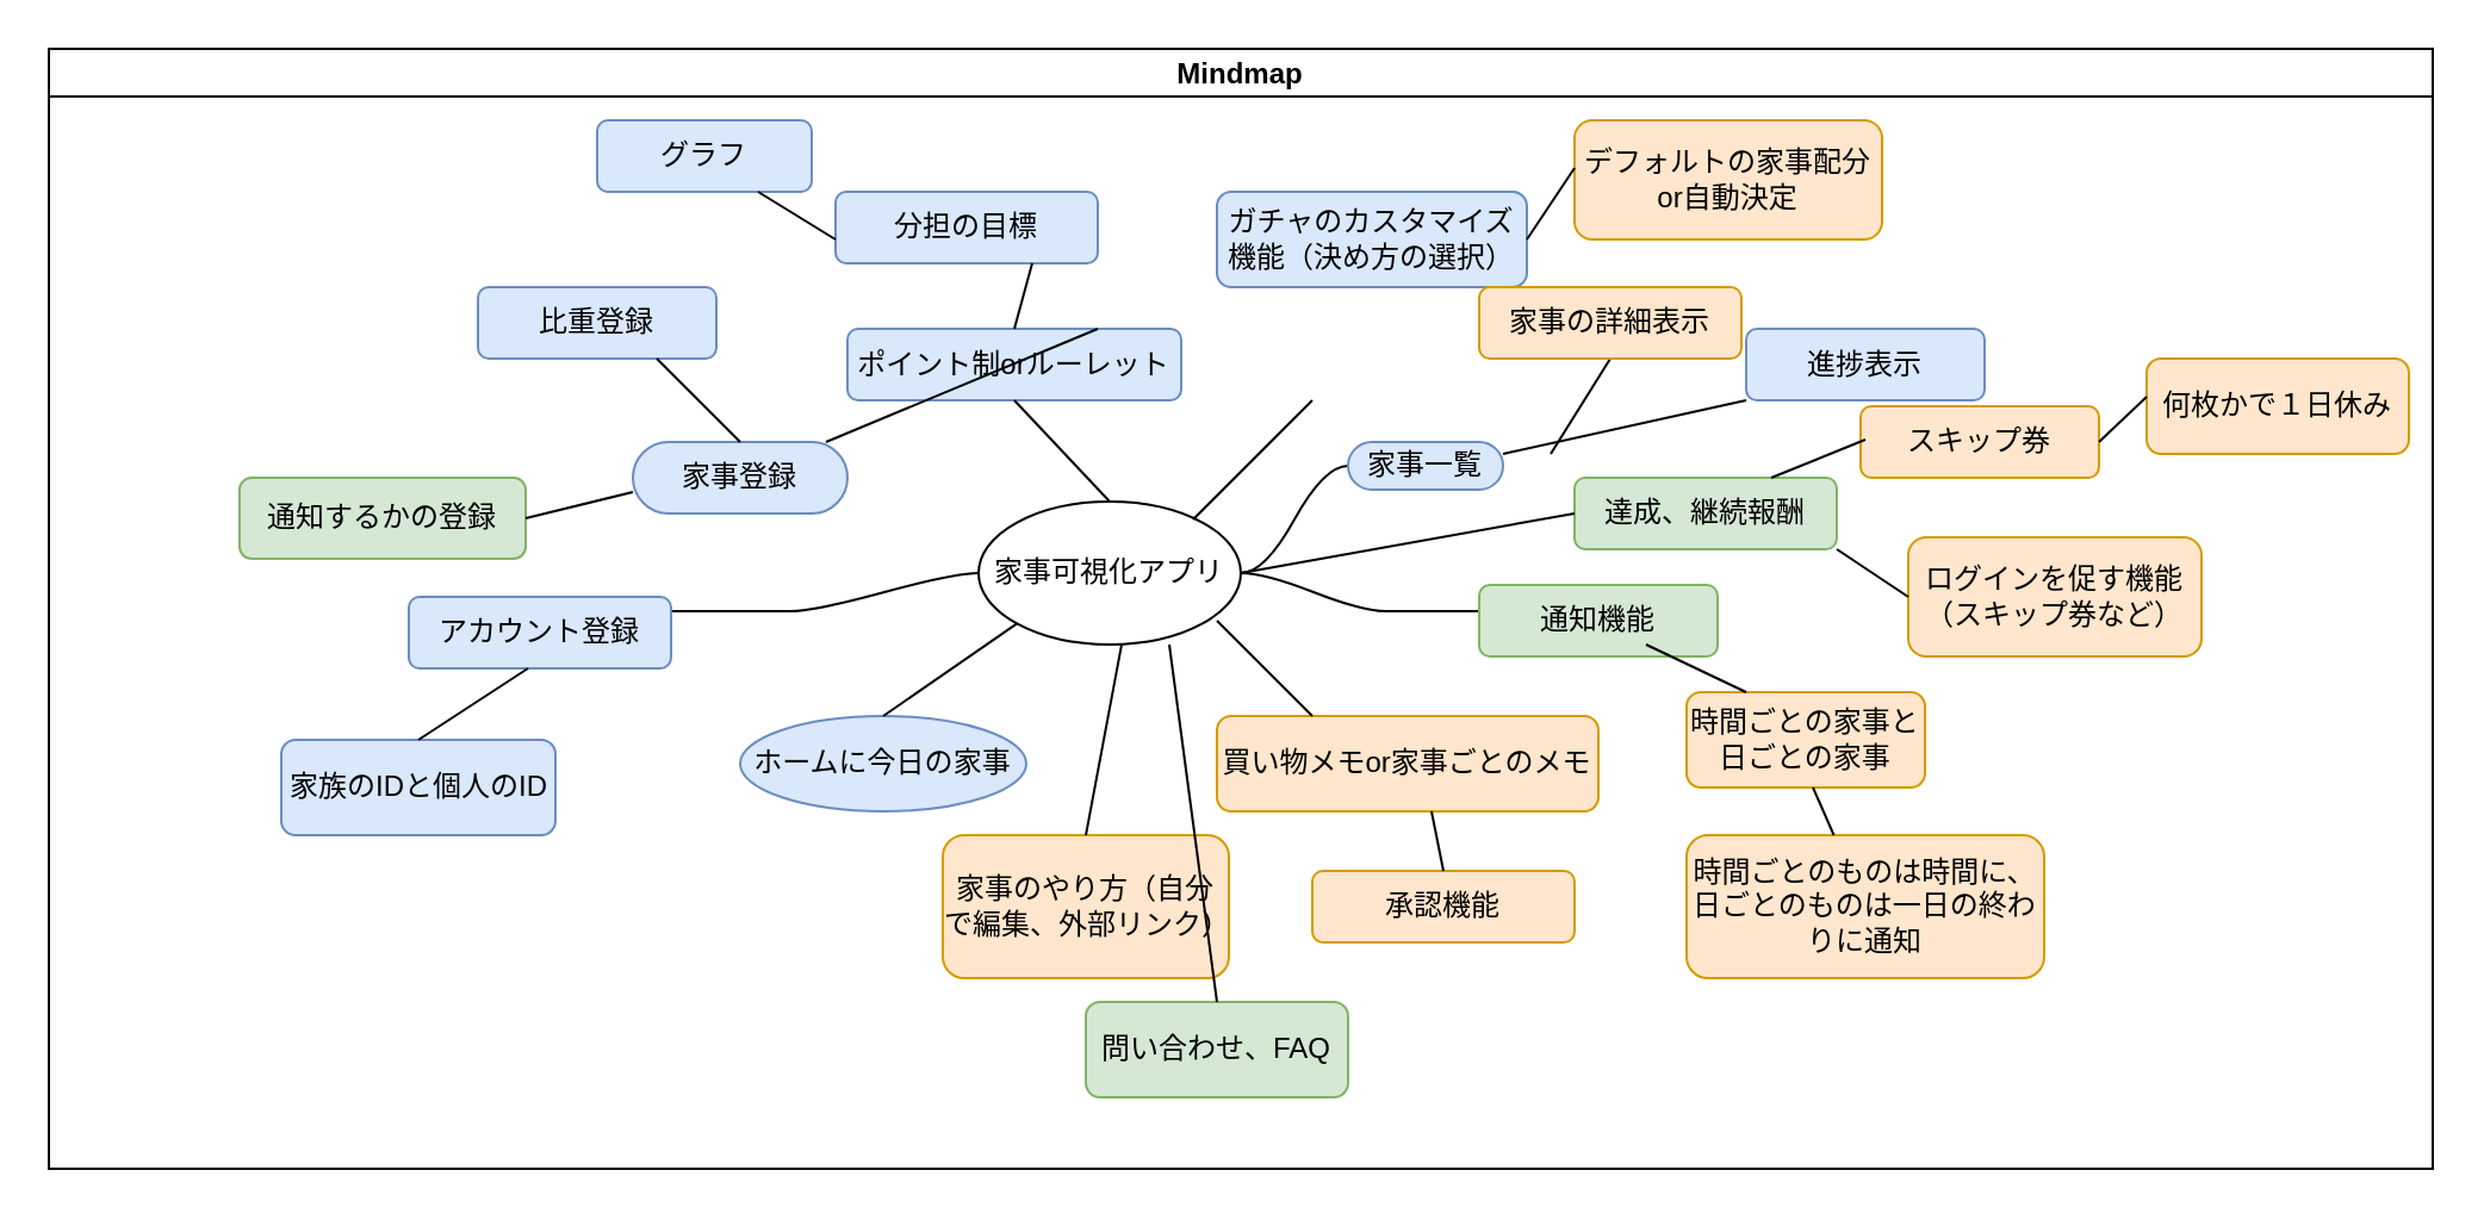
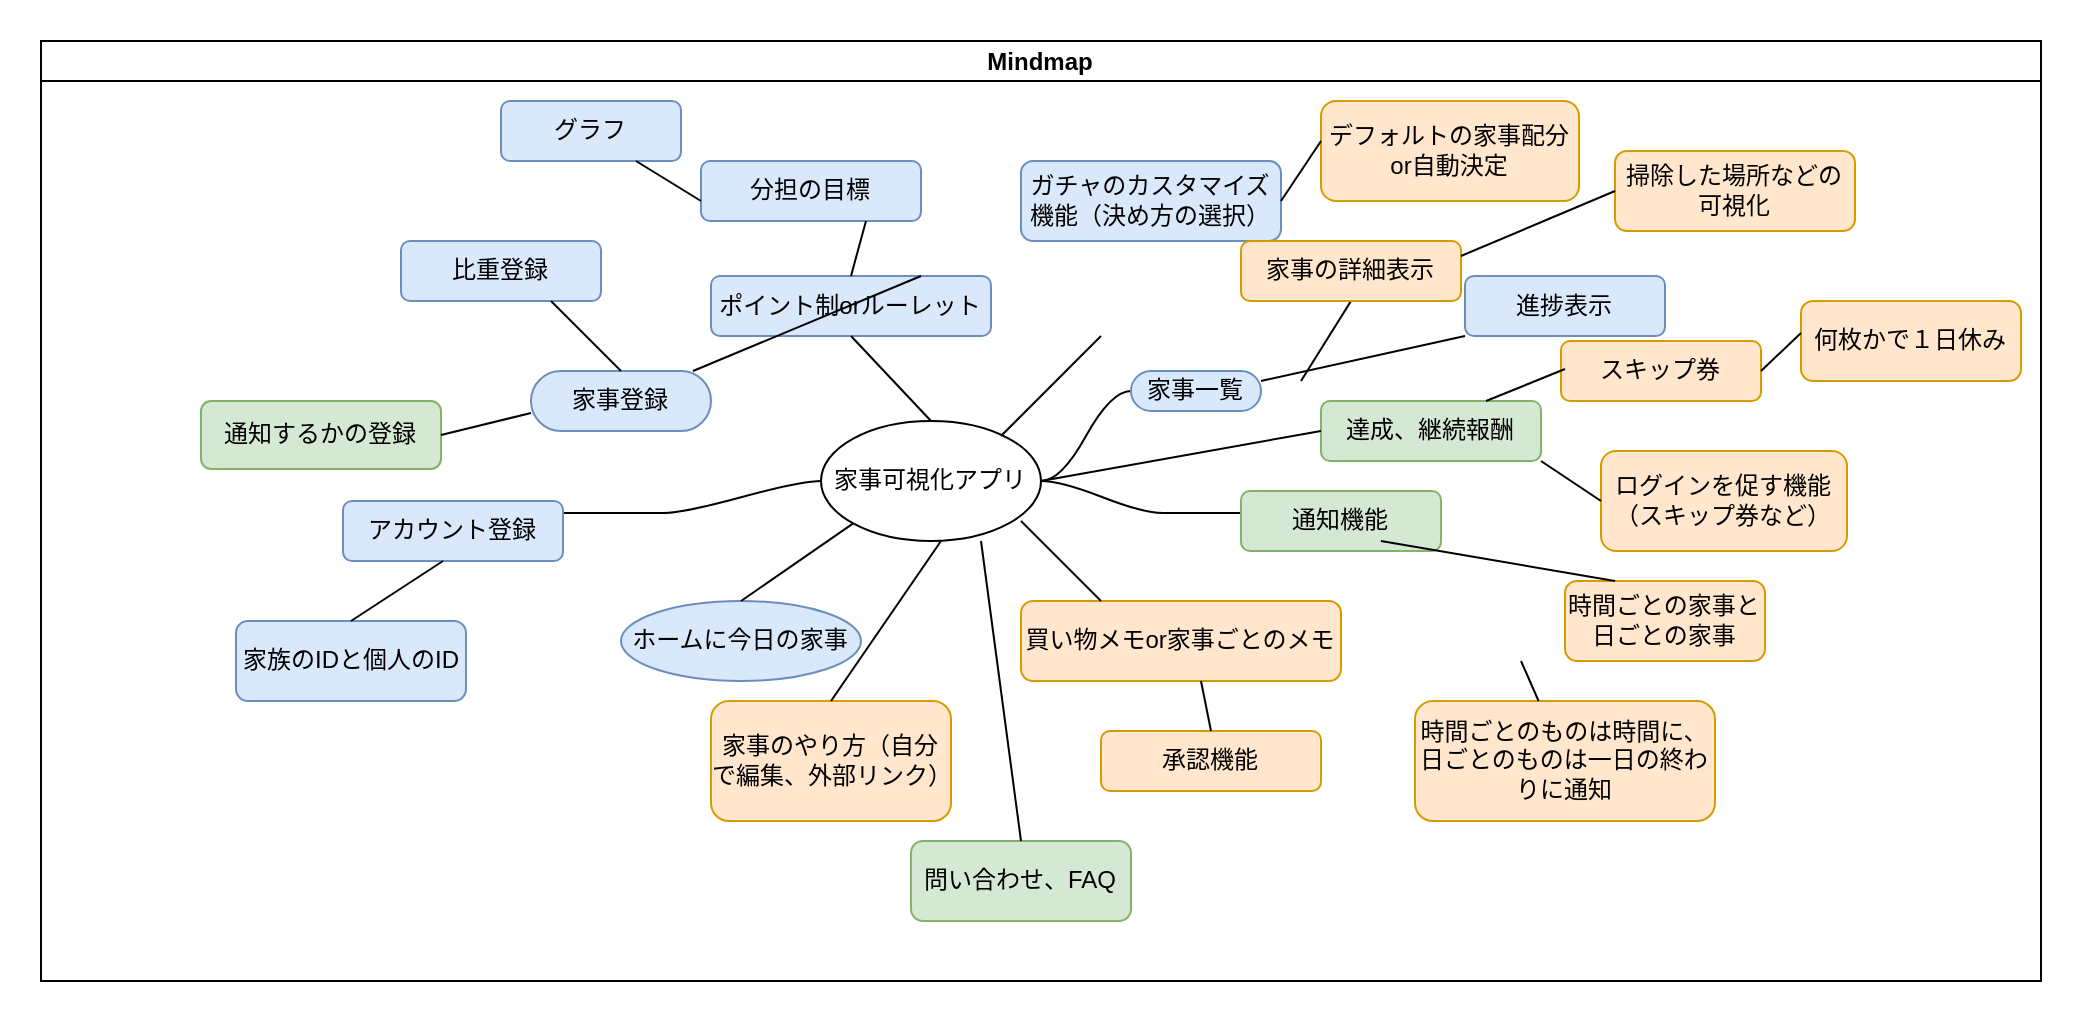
+ <mxCell id="50" value="掃除した場所などの可視化" style="rounded=1;whiteSpace=wrap;html=1;fillColor=#ffe6cc;strokeColor=#d79b00;" vertex="1" parent="2"><mxGeometry x="787" y="55" width="120" height="40" as="geometry" /></mxCell>
+ <mxCell id="54" value="" style="endArrow=none;html=1;exitX=1;exitY=0.25;exitDx=0;exitDy=0;entryX=0;entryY=0.5;entryDx=0;entryDy=0;" edge="1" parent="2" source="52" target="50"><mxGeometry width="50" height="50" relative="1" as="geometry"><mxPoint x="730" y="120" as="sourcePoint" /><mxPoint x="780" y="70" as="targetPoint" /></mxGeometry></mxCell>
- <mxCell id="21" value="時間ごとの家事と日ごとの家事" style="rounded=1;whiteSpace=wrap;html=1;fillColor=#ffe6cc;strokeColor=#d79b00;" vertex="1" parent="2"><mxGeometry x="687" y="270" width="100" height="40" as="geometry" /></mxCell>
+ <mxCell id="21" value="時間ごとの家事と日ごとの家事" style="rounded=1;whiteSpace=wrap;html=1;fillColor=#ffe6cc;strokeColor=#d79b00;" vertex="1" parent="2"><mxGeometry x="762" y="270" width="100" height="40" as="geometry" /></mxCell>
- <mxCell id="35" value="家事のやり方（自分で編集、外部リンク）" style="rounded=1;whiteSpace=wrap;html=1;fillColor=#ffe6cc;strokeColor=#d79b00;" vertex="1" parent="2"><mxGeometry x="375" y="330" width="120" height="60" as="geometry" /></mxCell>
+ <mxCell id="35" value="家事のやり方（自分で編集、外部リンク）" style="rounded=1;whiteSpace=wrap;html=1;fillColor=#ffe6cc;strokeColor=#d79b00;" vertex="1" parent="2"><mxGeometry x="335" y="330" width="120" height="60" as="geometry" /></mxCell>
